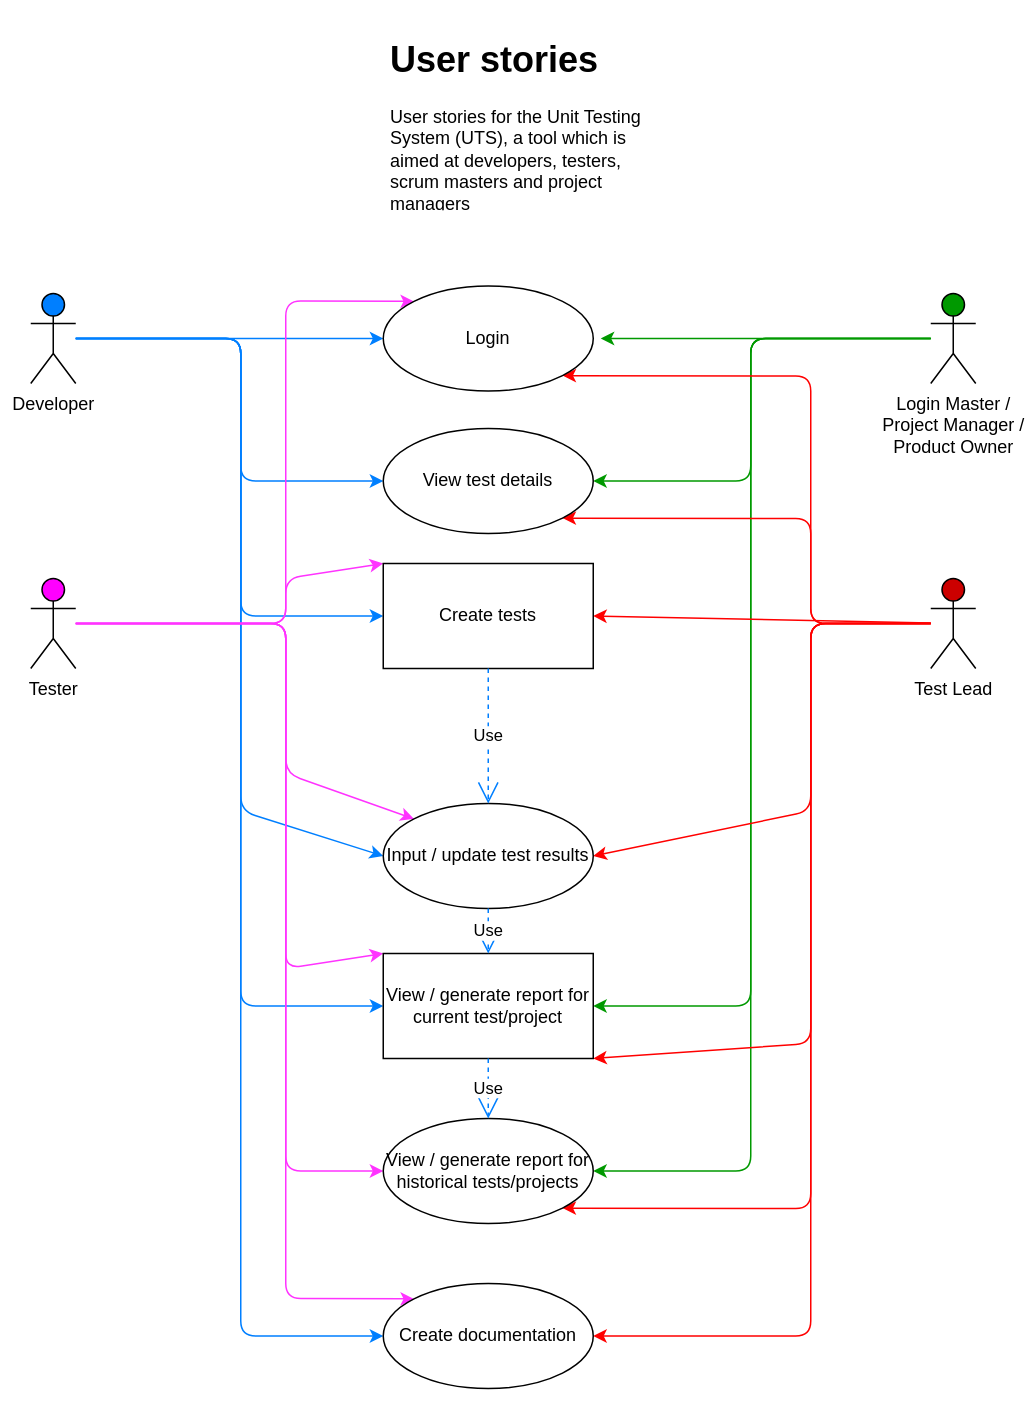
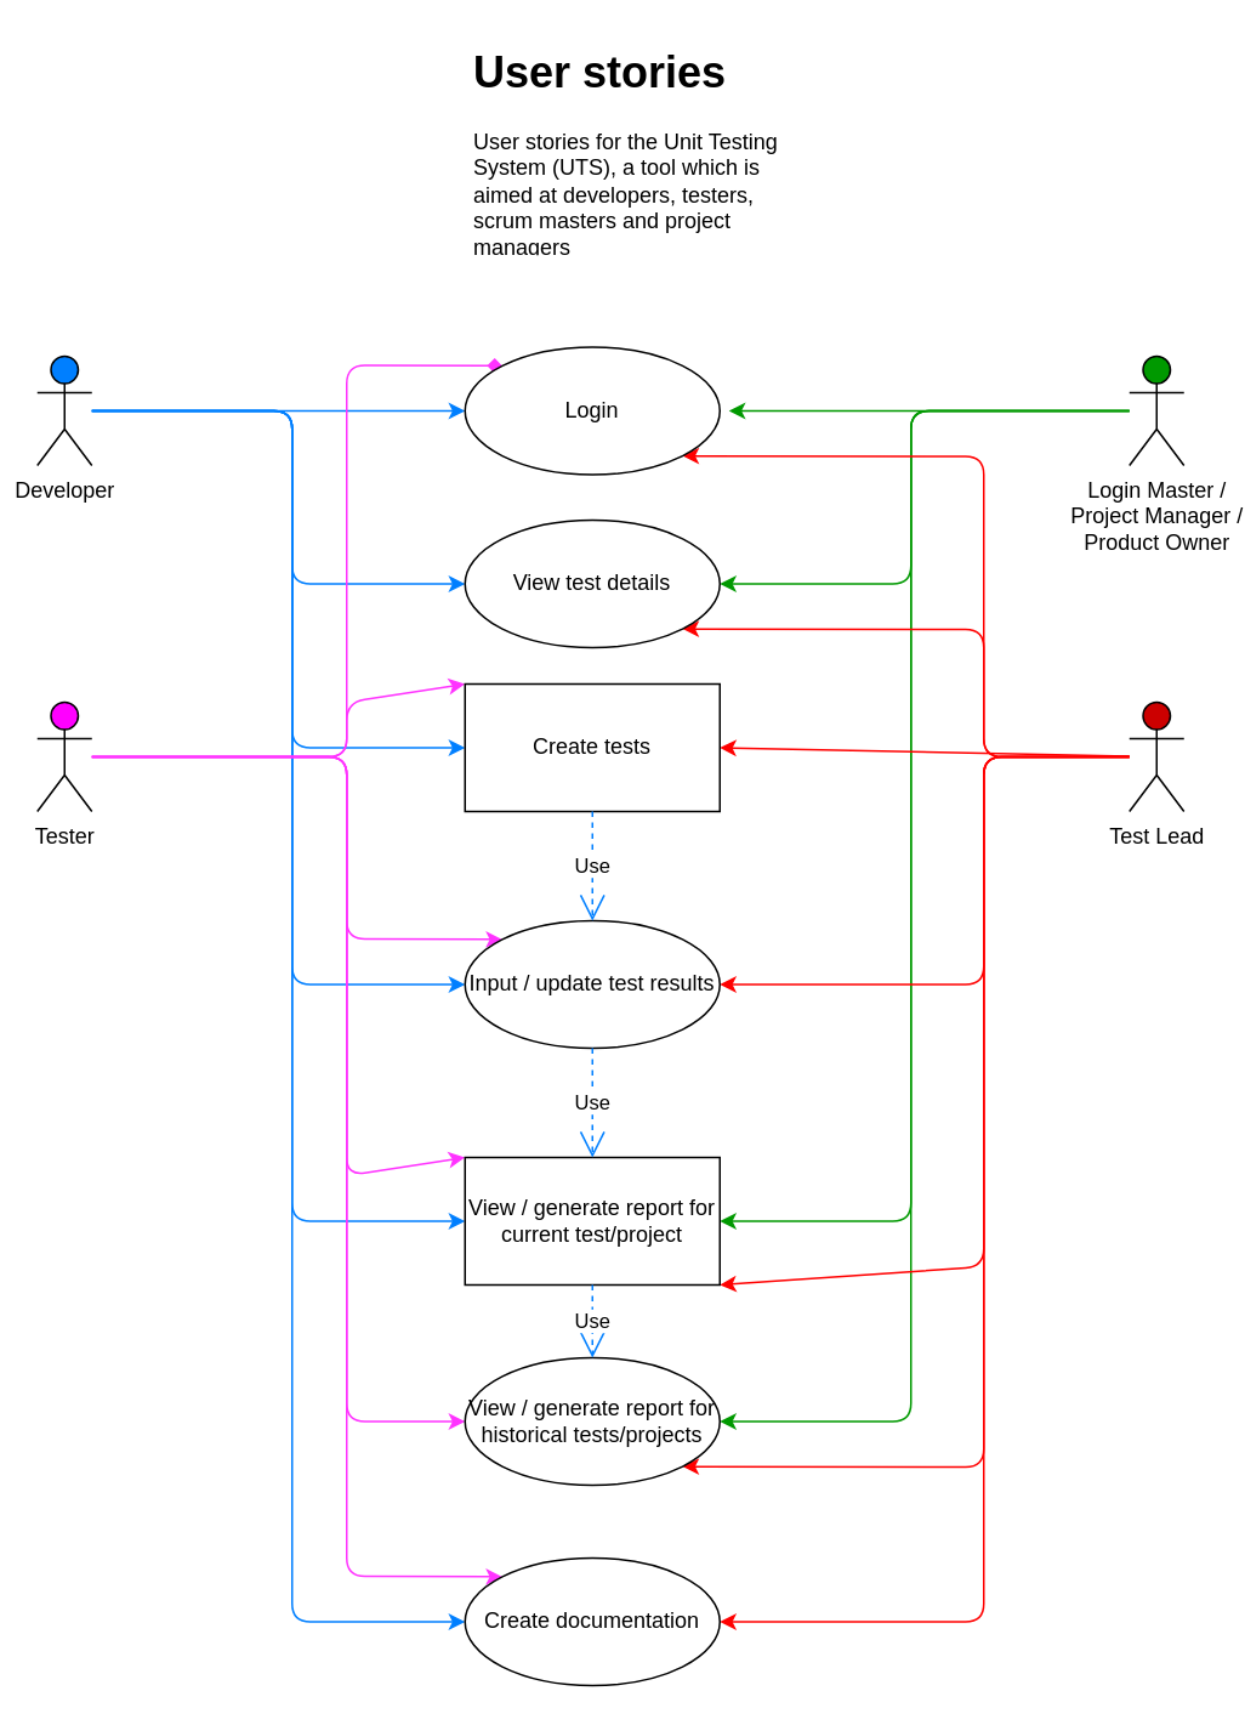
- <mxCell id="9" style="edgeStyle=none;html=1;strokeColor=#FF33FF;fillColor=#7F00FF;entryX=0;entryY=0;entryDx=0;entryDy=0;" parent="1" source="15" target="29" edge="1"><mxGeometry relative="1" as="geometry"><mxPoint x="250" y="225" as="targetPoint" /><Array as="points"><mxPoint x="190" y="415" /><mxPoint x="190" y="200" /></Array></mxGeometry></mxCell>
+ <mxCell id="9" style="edgeStyle=none;html=1;strokeColor=#FF33FF;fillColor=#7F00FF;entryX=0;entryY=0;entryDx=0;entryDy=0;endArrow=diamond;" parent="1" source="15" target="29" edge="1"><mxGeometry relative="1" as="geometry"><mxPoint x="250" y="225" as="targetPoint" /><Array as="points"><mxPoint x="190" y="415" /><mxPoint x="190" y="200" /></Array></mxGeometry></mxCell>
- <mxCell id="33" value="Input / update test results" style="ellipse;whiteSpace=wrap;html=1;" parent="1" vertex="1"><mxGeometry x="255" y="535" width="140" height="70" as="geometry" /></mxCell>
+ <mxCell id="33" value="Input / update test results" style="ellipse;whiteSpace=wrap;html=1;" parent="1" vertex="1"><mxGeometry x="255" y="505" width="140" height="70" as="geometry" /></mxCell>
